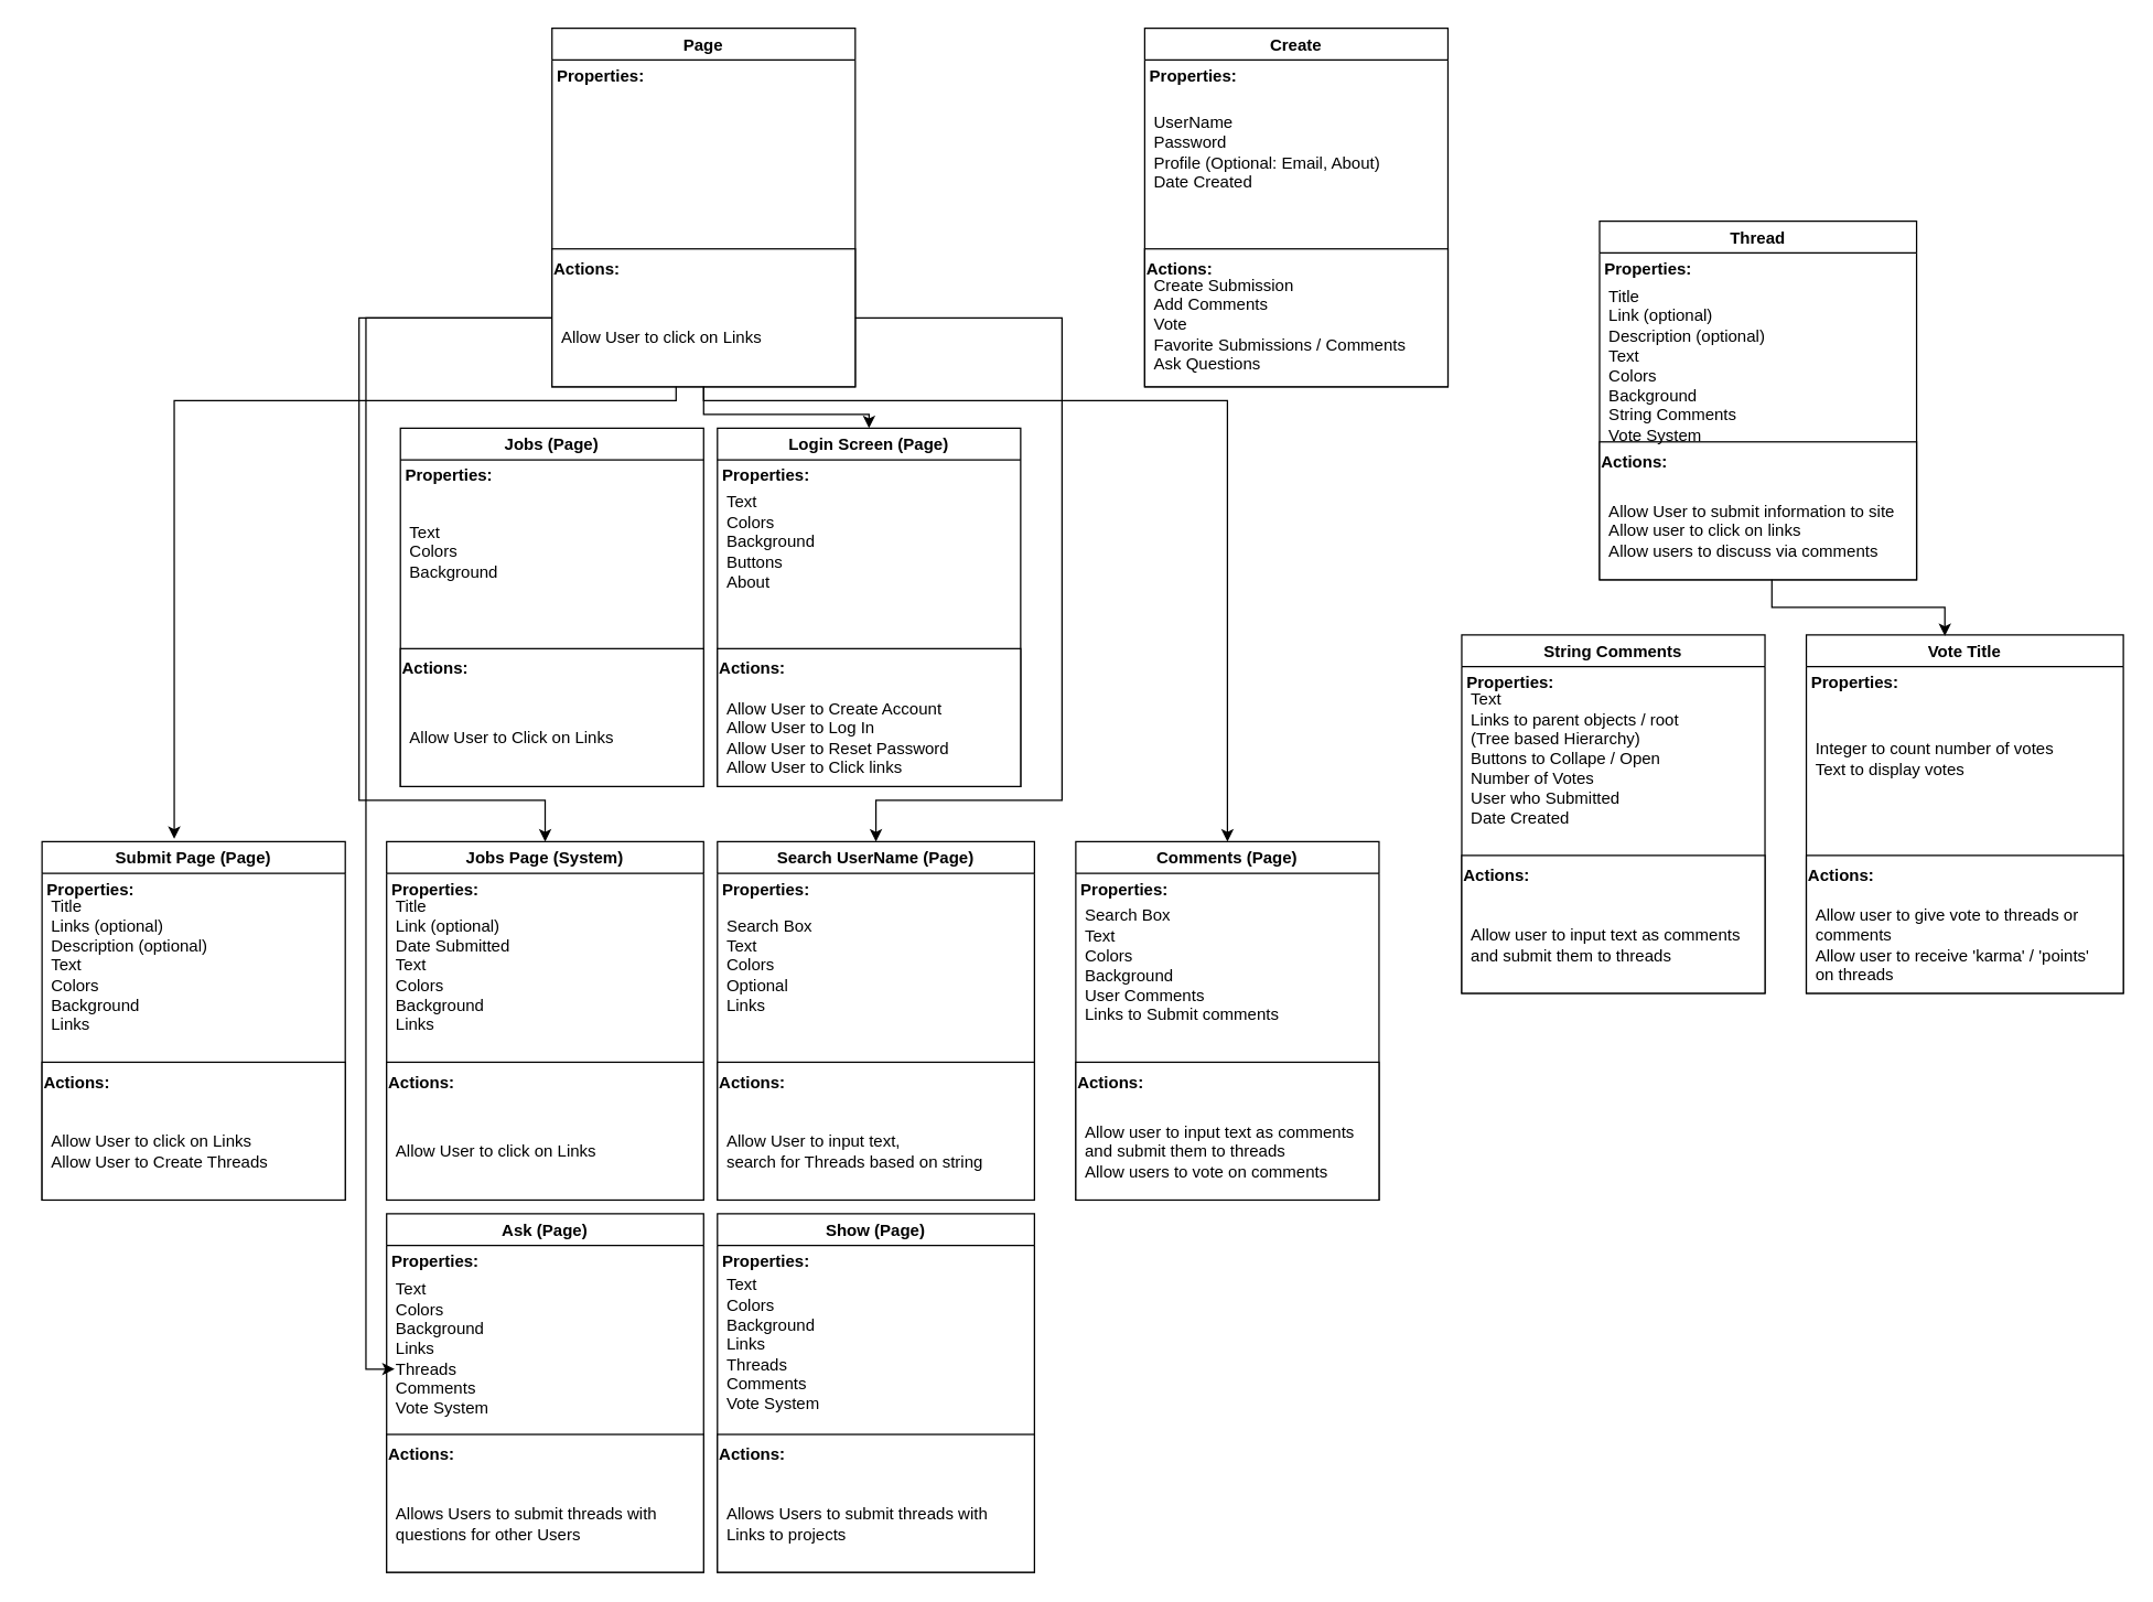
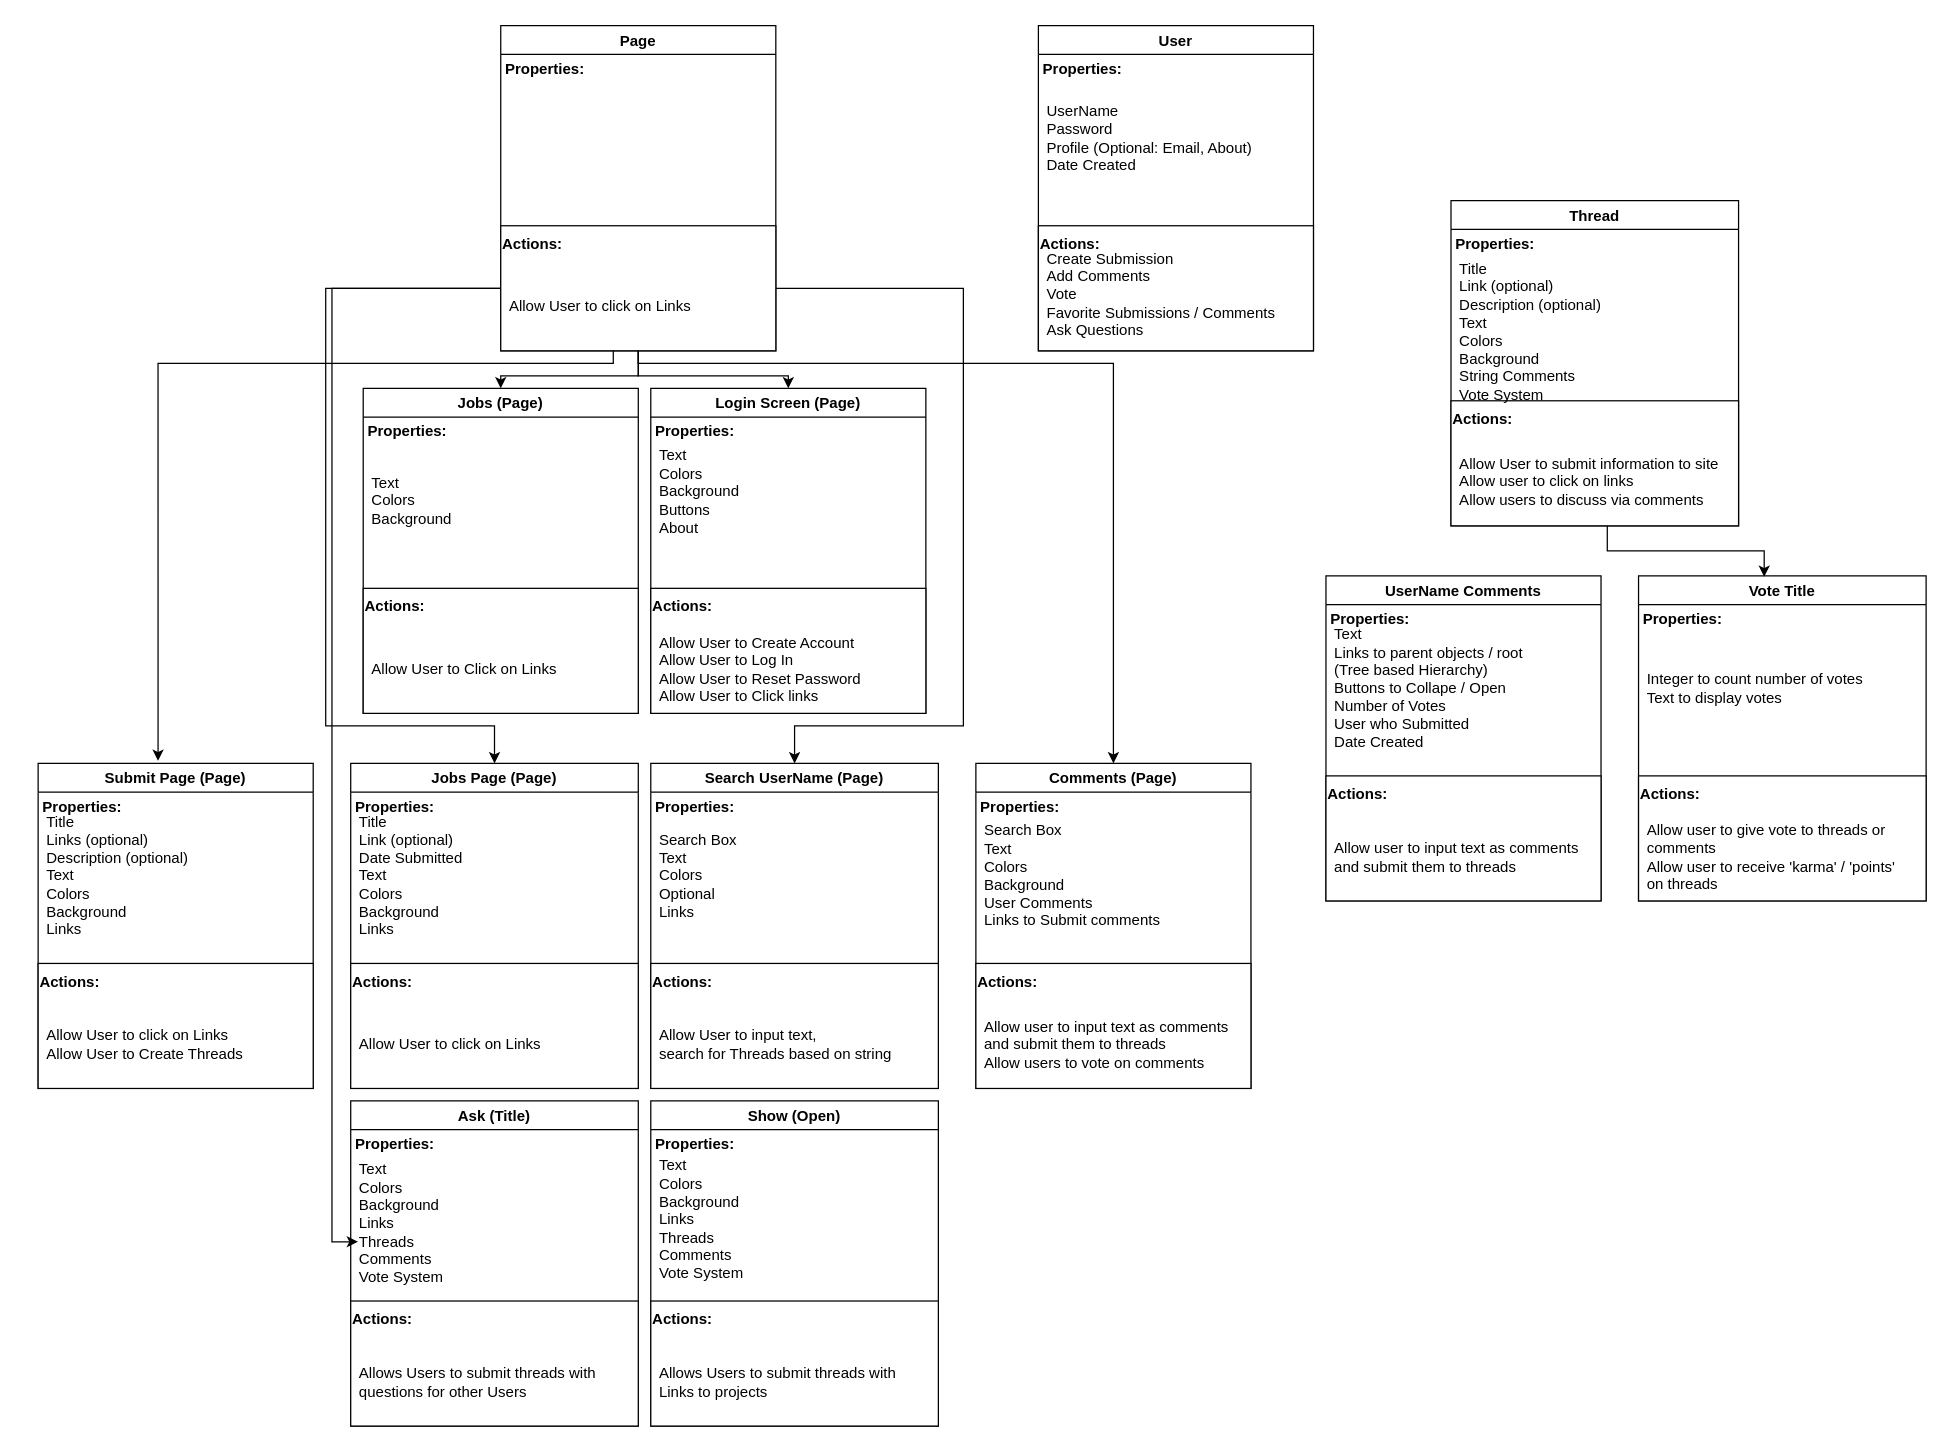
- <mxCell id="38" value="Create" style="swimlane;" vertex="1" parent="1"><mxGeometry x="830" y="20" width="220" height="260" as="geometry" /></mxCell>
+ <mxCell id="38" value="User" style="swimlane;" vertex="1" parent="1"><mxGeometry x="830" y="20" width="220" height="260" as="geometry" /></mxCell>
+ <mxCell id="14" style="edgeStyle=orthogonalEdgeStyle;rounded=0;orthogonalLoop=1;jettySize=auto;html=1;entryX=0.5;entryY=0;entryDx=0;entryDy=0;" edge="1" parent="1" source="15" target="2"><mxGeometry relative="1" as="geometry" /></mxCell>
- <mxCell id="62" value="String Comments" style="swimlane;" vertex="1" parent="1"><mxGeometry x="1060" y="460" width="220" height="260" as="geometry" /></mxCell>
+ <mxCell id="62" value="UserName Comments" style="swimlane;" vertex="1" parent="1"><mxGeometry x="1060" y="460" width="220" height="260" as="geometry" /></mxCell>
- <mxCell id="26" value="Jobs Page (System)" style="swimlane;" vertex="1" parent="1"><mxGeometry x="280" y="610" width="230" height="260" as="geometry" /></mxCell>
+ <mxCell id="26" value="Jobs Page (Page)" style="swimlane;" vertex="1" parent="1"><mxGeometry x="280" y="610" width="230" height="260" as="geometry" /></mxCell>
- <mxCell id="68" value="Ask (Page)" style="swimlane;" vertex="1" parent="1"><mxGeometry x="280" y="880" width="230" height="260" as="geometry" /></mxCell>
+ <mxCell id="68" value="Ask (Title)" style="swimlane;" vertex="1" parent="1"><mxGeometry x="280" y="880" width="230" height="260" as="geometry" /></mxCell>
- <mxCell id="74" value="Show (Page)" style="swimlane;" vertex="1" parent="1"><mxGeometry x="520" y="880" width="230" height="260" as="geometry" /></mxCell>
+ <mxCell id="74" value="Show (Open)" style="swimlane;" vertex="1" parent="1"><mxGeometry x="520" y="880" width="230" height="260" as="geometry" /></mxCell>
